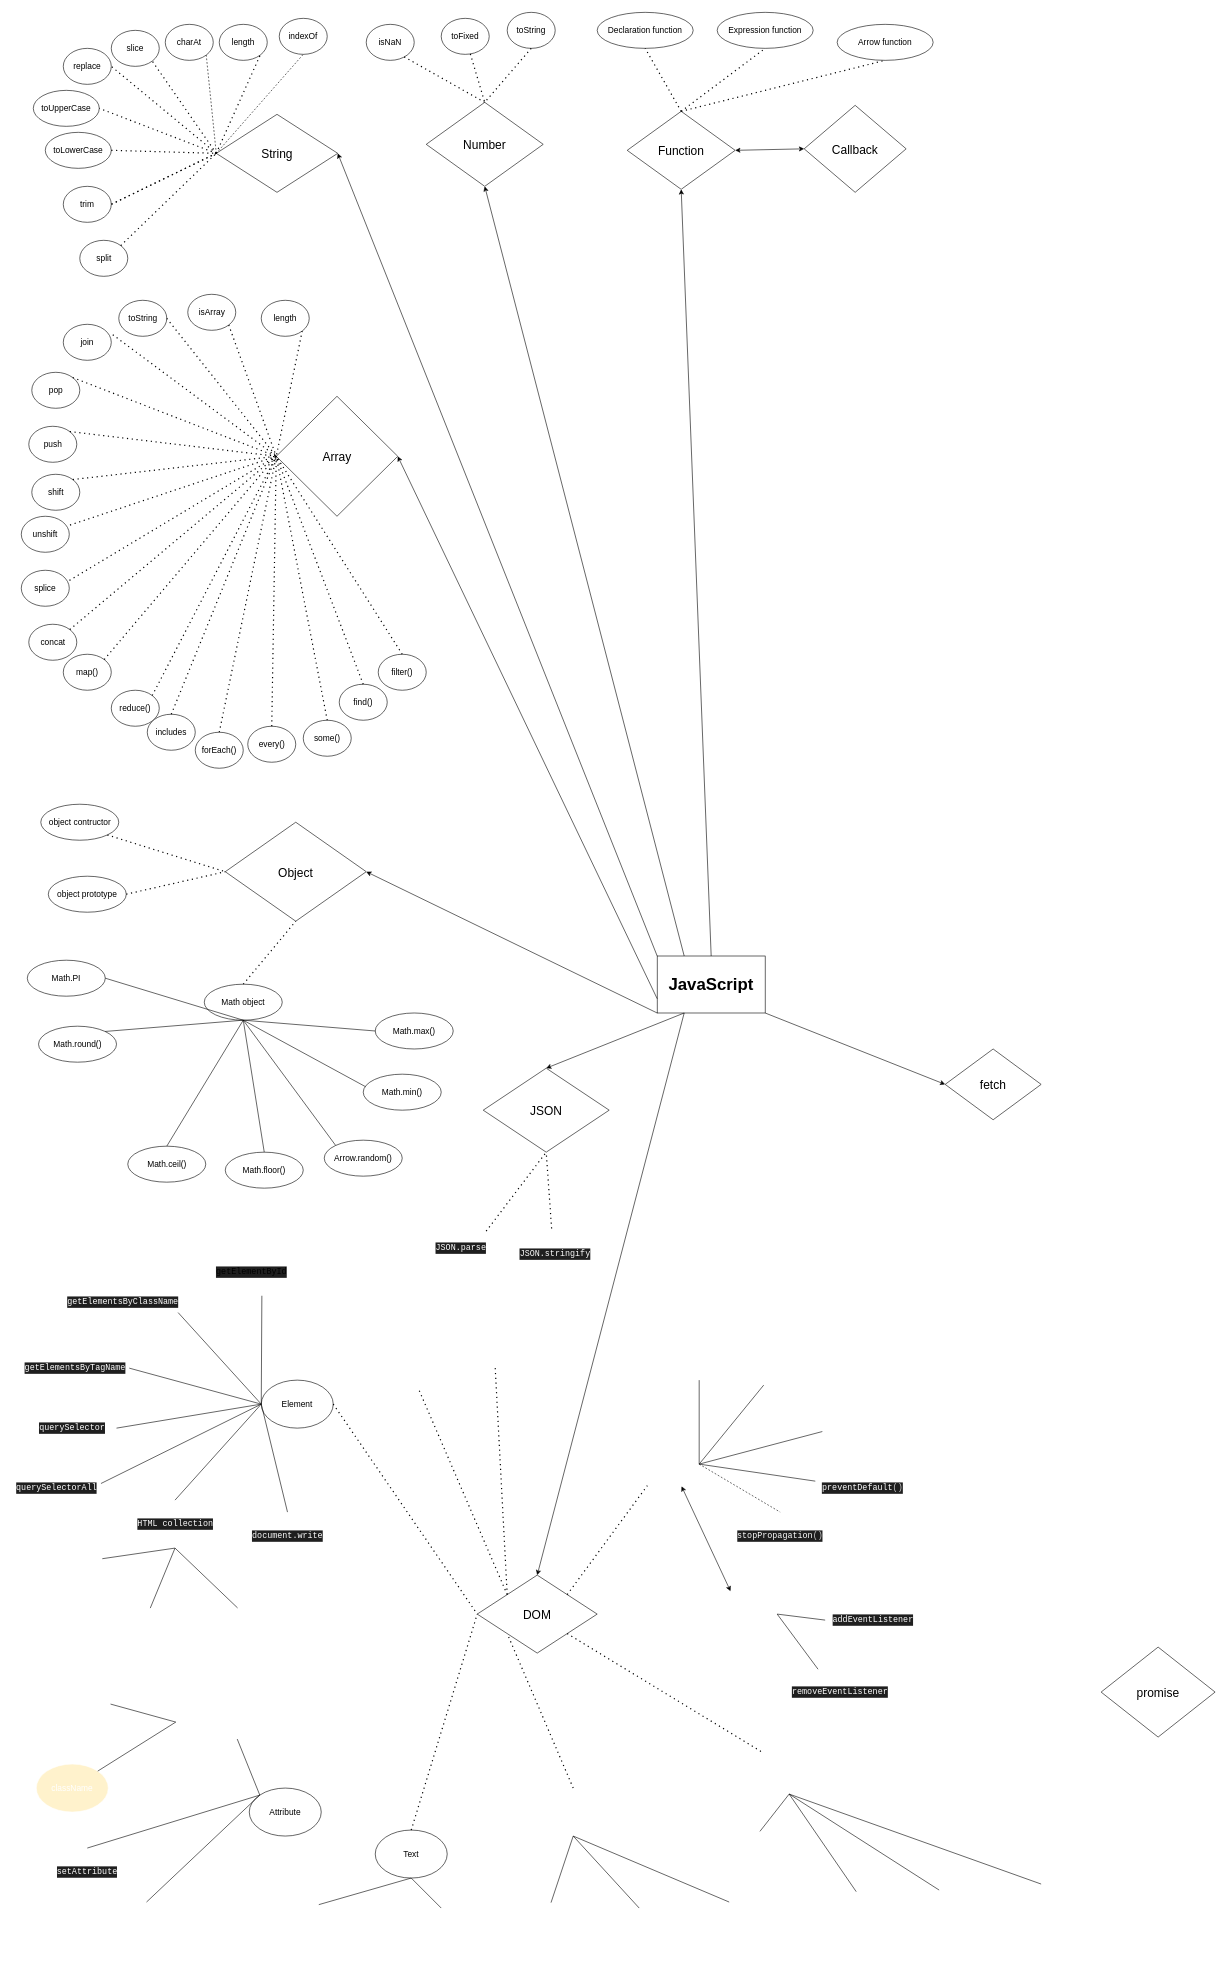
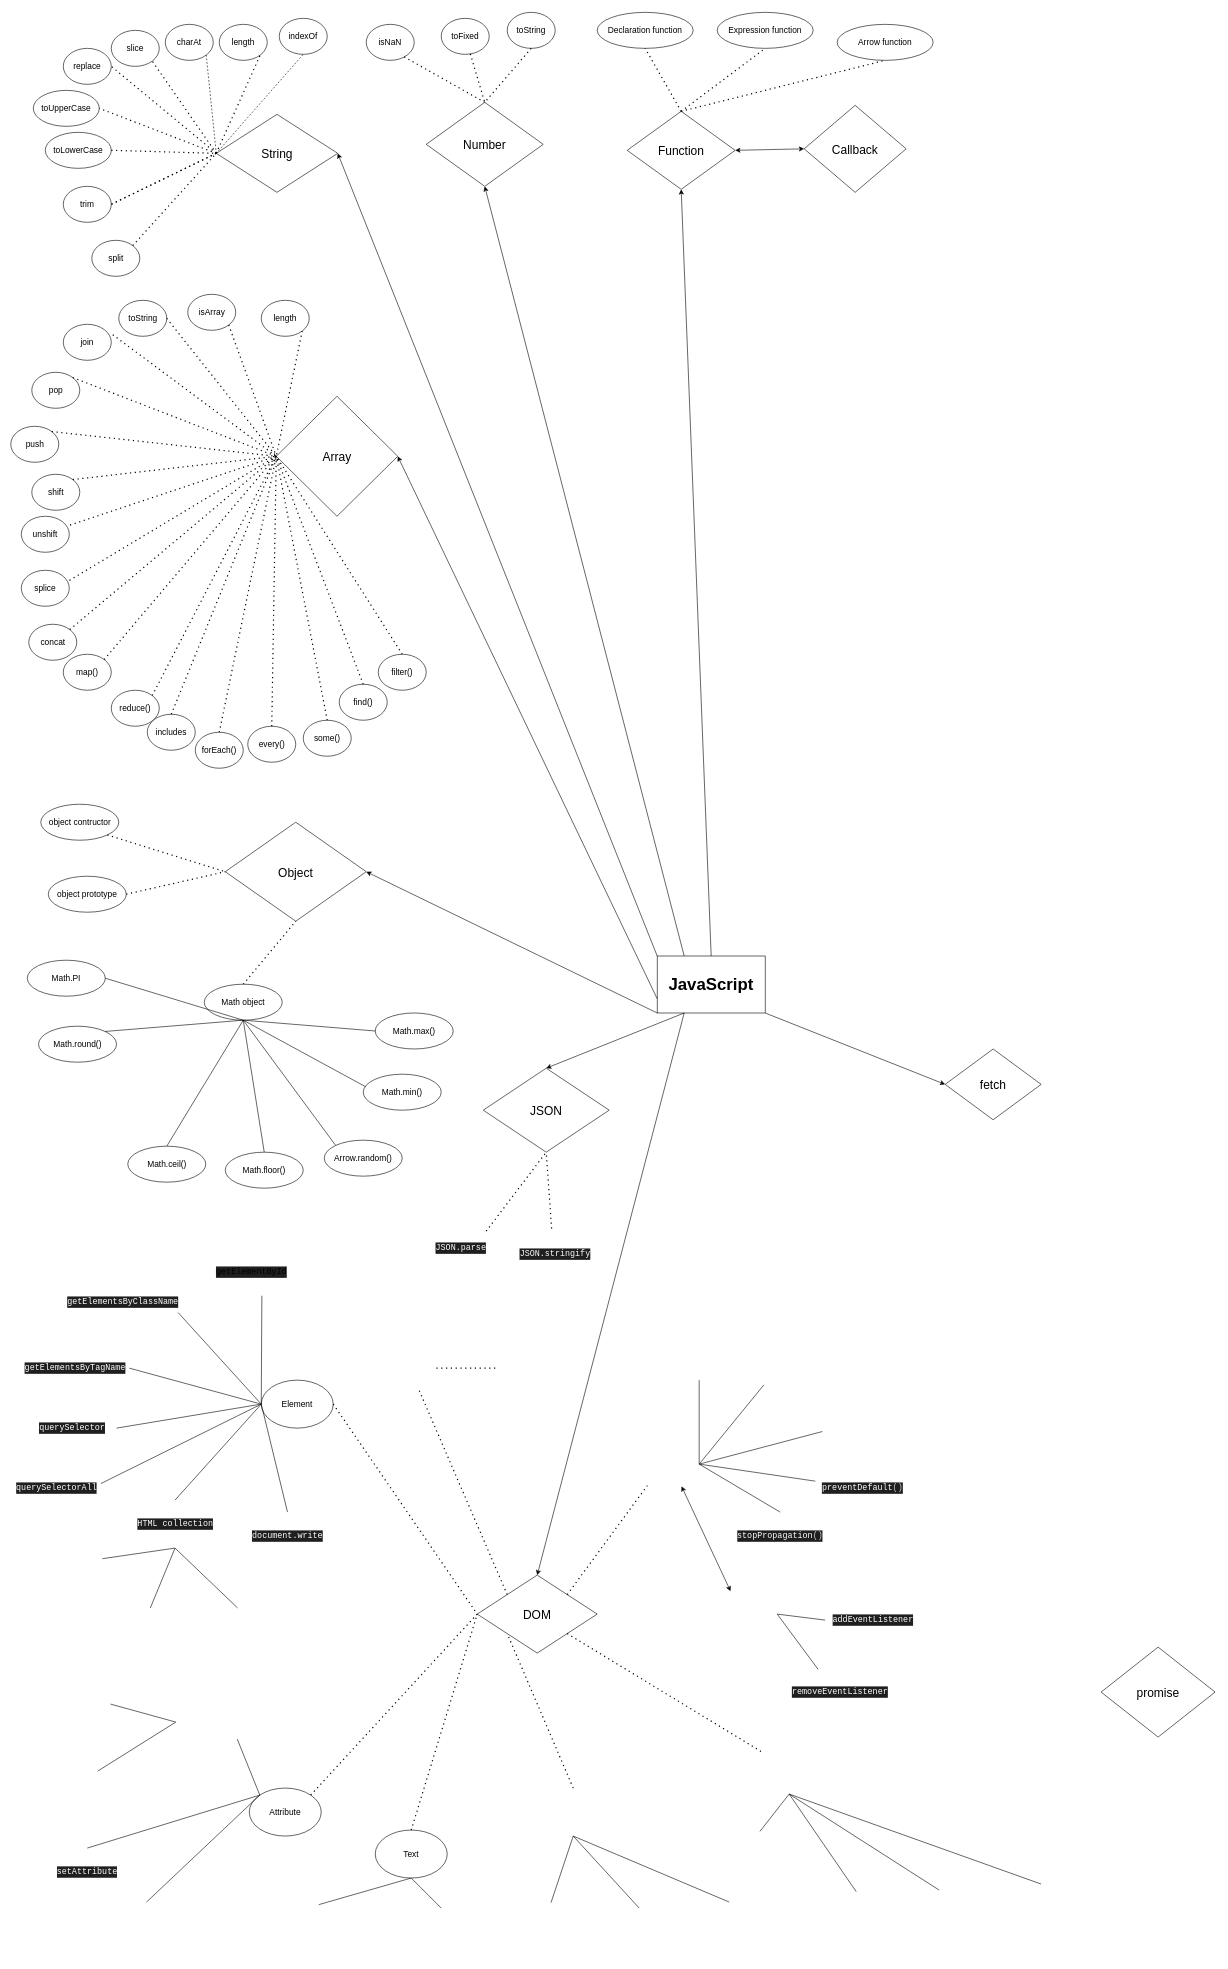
- <mxCell id="35" value="split" style="ellipse;whiteSpace=wrap;html=1;fontSize=14;" parent="1" vertex="1"><mxGeometry x="132.5" y="400" width="80" height="60" as="geometry" /></mxCell>
+ <mxCell id="35" value="split" style="ellipse;whiteSpace=wrap;html=1;fontSize=14;" parent="1" vertex="1"><mxGeometry x="152.5" y="400" width="80" height="60" as="geometry" /></mxCell>
- <mxCell id="42" value="push" style="ellipse;whiteSpace=wrap;html=1;fontSize=14;" parent="1" vertex="1"><mxGeometry x="47.5" y="710" width="80" height="60" as="geometry" /></mxCell>
+ <mxCell id="42" value="push" style="ellipse;whiteSpace=wrap;html=1;fontSize=14;" parent="1" vertex="1"><mxGeometry x="17.5" y="710" width="80" height="60" as="geometry" /></mxCell>
- <mxCell id="151" value="" style="endArrow=none;dashed=1;html=1;dashPattern=1 3;strokeWidth=2;exitX=0.5;exitY=1;exitDx=0;exitDy=0;entryX=0;entryY=0;entryDx=0;entryDy=0;" edge="1" parent="1" source="148" target="14"><mxGeometry width="50" height="50" relative="1" as="geometry"><mxPoint x="728.48" y="2327.68" as="sourcePoint" /><mxPoint x="875" y="2530" as="targetPoint" /></mxGeometry></mxCell>
+ <mxCell id="151" value="" style="endArrow=none;dashed=1;html=1;dashPattern=1 3;strokeWidth=2;exitX=0.5;exitY=1;exitDx=0;exitDy=0;" edge="1" parent="1" source="148" target="149"><mxGeometry width="50" height="50" relative="1" as="geometry"><mxPoint x="728.48" y="2327.68" as="sourcePoint" /><mxPoint x="875" y="2530" as="targetPoint" /></mxGeometry></mxCell>
- <mxCell id="181" value="" style="endArrow=none;html=1;strokeWidth=1;fontSize=14;fontColor=#FFFFFF;exitX=1;exitY=0.5;exitDx=0;exitDy=0;entryX=0.5;entryY=0;entryDx=0;entryDy=0;dashed=1;" edge="1" parent="1" source="170" target="175"><mxGeometry width="50" height="50" relative="1" as="geometry"><mxPoint x="1175" y="2450" as="sourcePoint" /><mxPoint x="1368.539" y="2478.409" as="targetPoint" /></mxGeometry></mxCell>
+ <mxCell id="181" value="" style="endArrow=none;html=1;strokeWidth=1;fontSize=14;fontColor=#FFFFFF;exitX=1;exitY=0.5;exitDx=0;exitDy=0;entryX=0.5;entryY=0;entryDx=0;entryDy=0;" edge="1" parent="1" source="170" target="175"><mxGeometry width="50" height="50" relative="1" as="geometry"><mxPoint x="1175" y="2450" as="sourcePoint" /><mxPoint x="1368.539" y="2478.409" as="targetPoint" /></mxGeometry></mxCell>
+ <mxCell id="132" value="" style="endArrow=none;dashed=1;html=1;dashPattern=1 3;strokeWidth=2;fontSize=14;fontColor=#FFFFFF;exitX=1;exitY=0;exitDx=0;exitDy=0;entryX=0;entryY=0.5;entryDx=0;entryDy=0;" edge="1" parent="1" source="109" target="14"><mxGeometry width="50" height="50" relative="1" as="geometry"><mxPoint x="795" y="2390" as="sourcePoint" /><mxPoint x="725" y="2450" as="targetPoint" /></mxGeometry></mxCell>
- <mxCell id="135" value="className" style="ellipse;whiteSpace=wrap;html=1;strokeColor=#FFFFFF;fontSize=14;fontColor=#FFFFFF;fillColor=#fff2cc;" vertex="1" parent="1"><mxGeometry x="60" y="2940" width="120" height="80" as="geometry" /></mxCell>
+ <mxCell id="135" value="className" style="ellipse;whiteSpace=wrap;html=1;strokeColor=#FFFFFF;fontSize=14;fontColor=#FFFFFF;" vertex="1" parent="1"><mxGeometry x="60" y="2940" width="120" height="80" as="geometry" /></mxCell>
